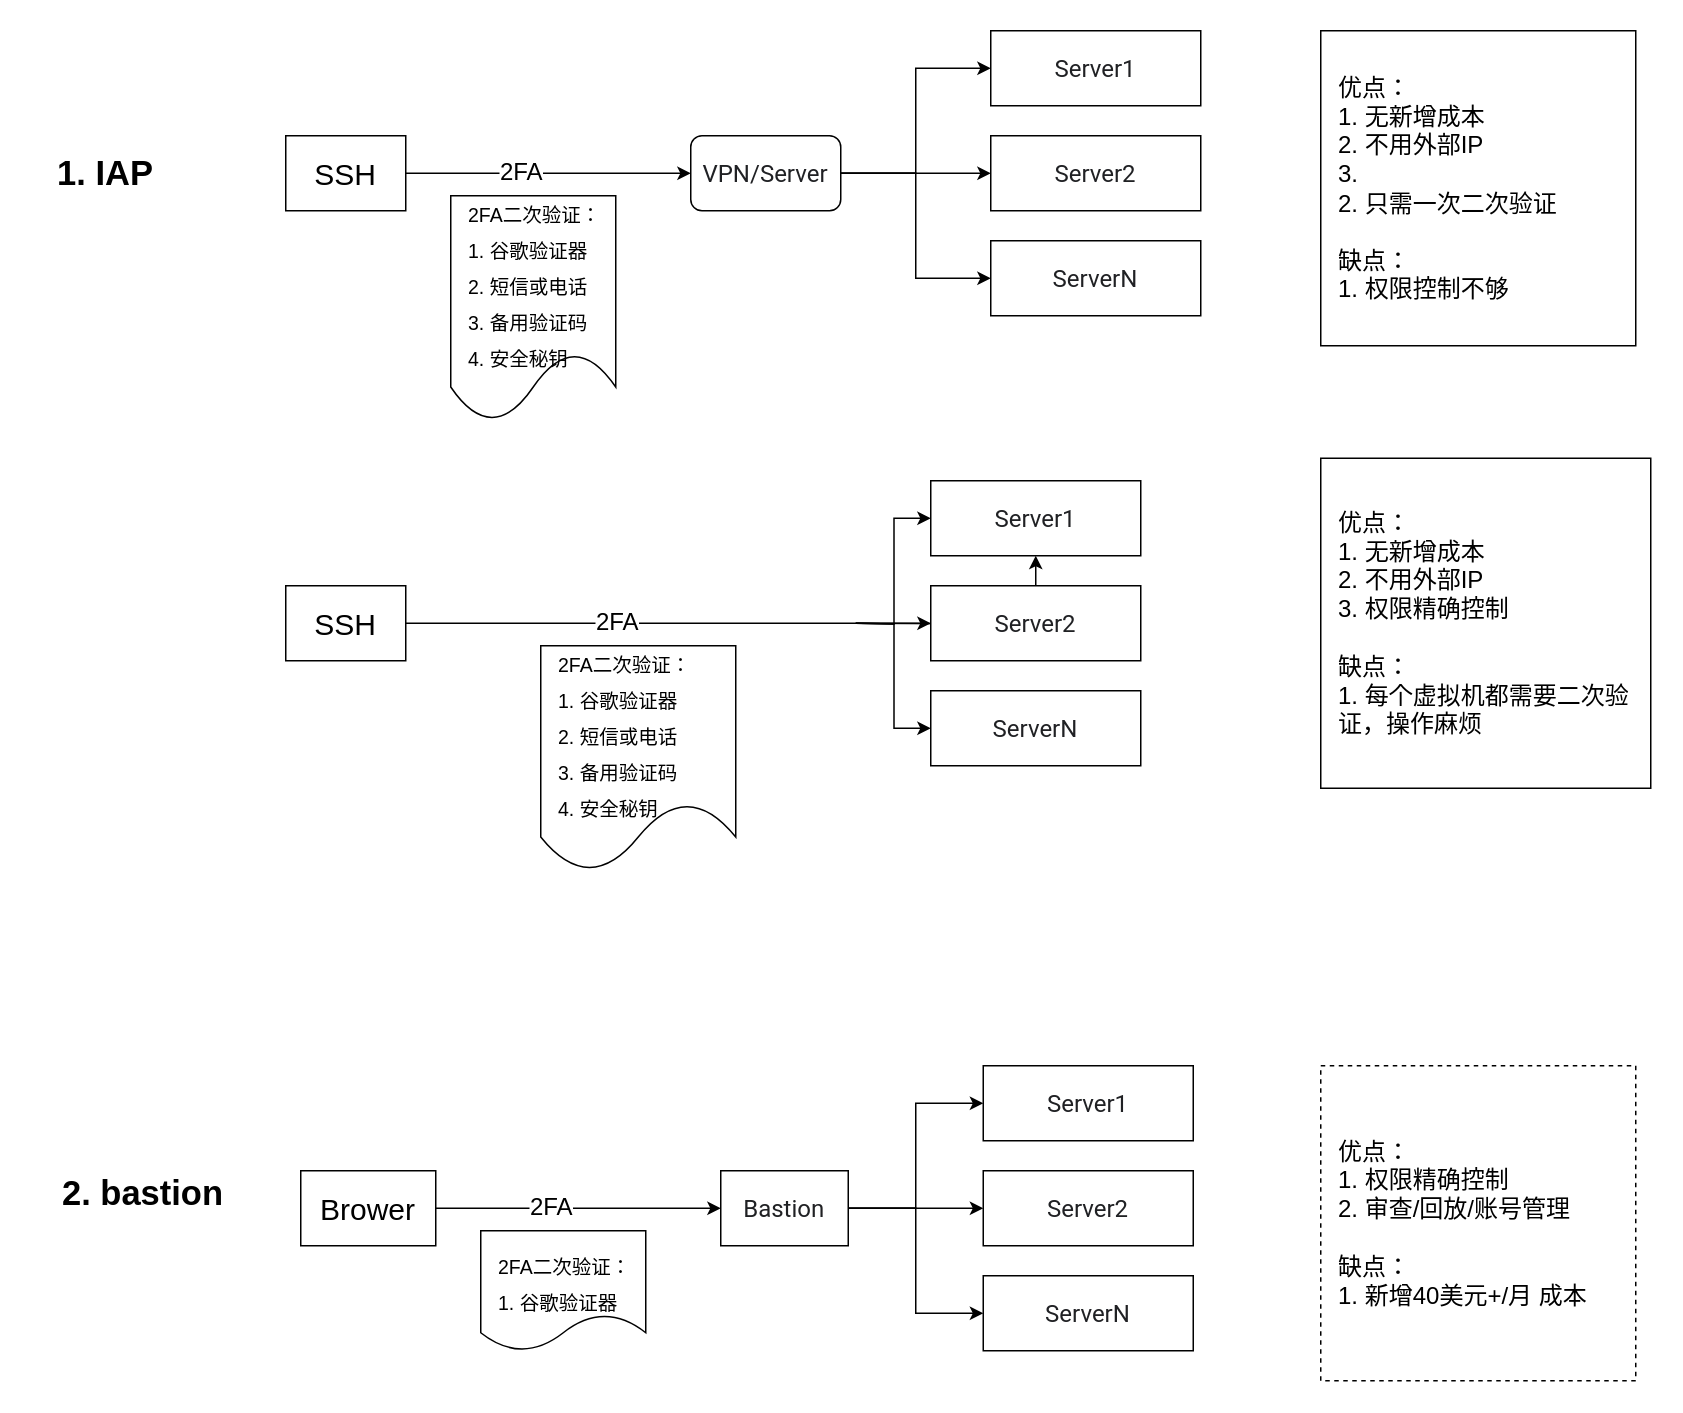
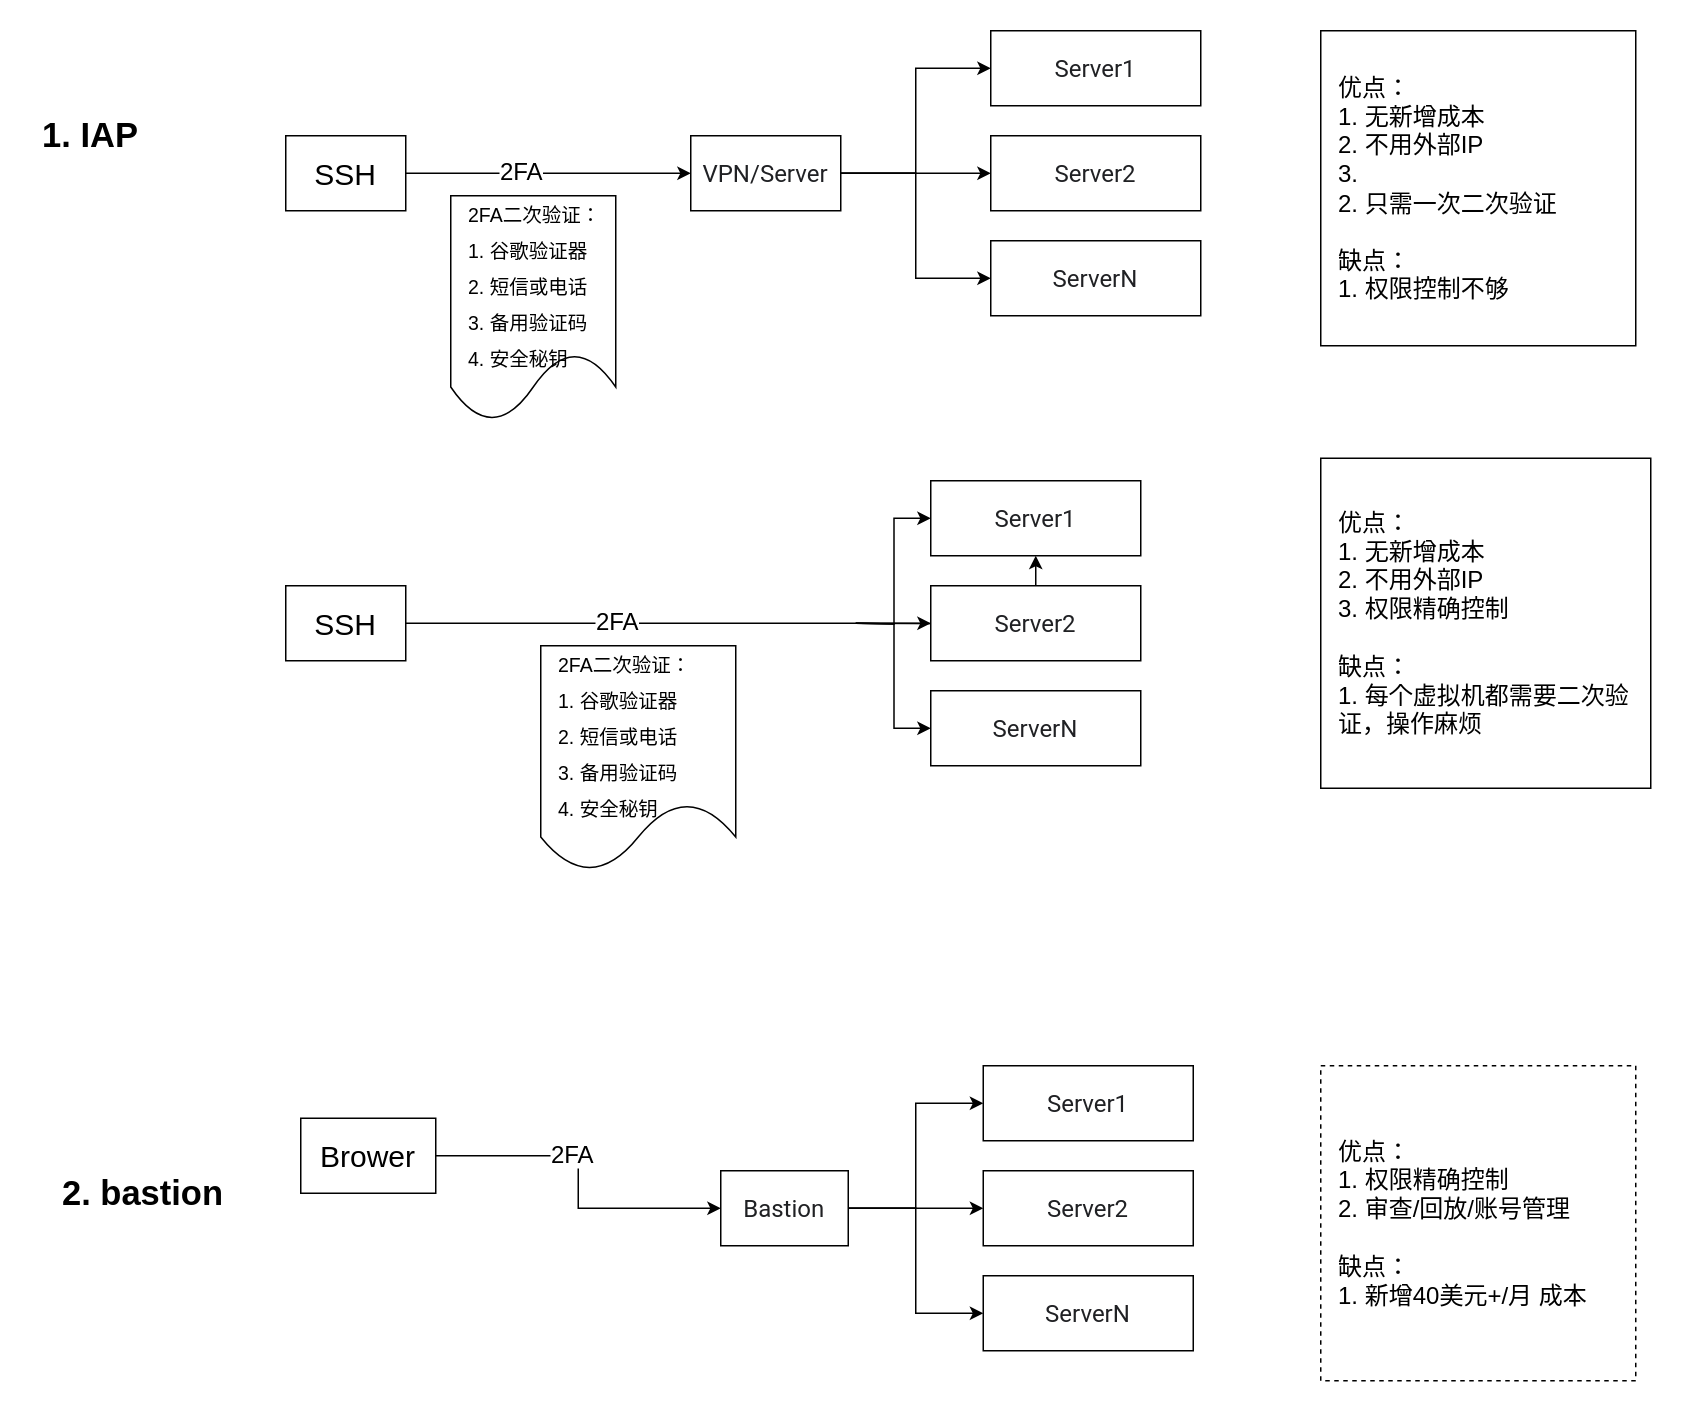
- <mxCell id="2" value="1. IAP" style="text;html=1;strokeColor=none;fillColor=none;align=center;verticalAlign=middle;whiteSpace=wrap;rounded=0;fontStyle=1;fontSize=23;" vertex="1" parent="1"><mxGeometry x="20" y="100" width="100" height="30" as="geometry" /></mxCell>
+ <mxCell id="2" value="1. IAP" style="text;html=1;strokeColor=none;fillColor=none;align=center;verticalAlign=middle;whiteSpace=wrap;rounded=0;fontStyle=1;fontSize=23;" vertex="1" parent="1"><mxGeometry x="10" y="75" width="100" height="30" as="geometry" /></mxCell>
- <mxCell id="9" value="&lt;span style=&quot;color: rgb(32 , 33 , 36) ; font-family: &amp;#34;roboto&amp;#34; , &amp;#34;noto sans&amp;#34; , &amp;#34;noto sans jp&amp;#34; , &amp;#34;noto sans kr&amp;#34; , &amp;#34;noto naskh arabic&amp;#34; , &amp;#34;noto sans thai&amp;#34; , &amp;#34;noto sans hebrew&amp;#34; , &amp;#34;noto sans bengali&amp;#34; , sans-serif ; font-size: 16px ; text-align: left ; background-color: rgb(255 , 255 , 255)&quot;&gt;VPN/Server&lt;/span&gt;" style="whiteSpace=wrap;html=1;rounded=1;" vertex="1" parent="1"><mxGeometry x="460" y="90" width="100" height="50" as="geometry" /></mxCell>
+ <mxCell id="9" value="&lt;span style=&quot;color: rgb(32 , 33 , 36) ; font-family: &amp;#34;roboto&amp;#34; , &amp;#34;noto sans&amp;#34; , &amp;#34;noto sans jp&amp;#34; , &amp;#34;noto sans kr&amp;#34; , &amp;#34;noto naskh arabic&amp;#34; , &amp;#34;noto sans thai&amp;#34; , &amp;#34;noto sans hebrew&amp;#34; , &amp;#34;noto sans bengali&amp;#34; , sans-serif ; font-size: 16px ; text-align: left ; background-color: rgb(255 , 255 , 255)&quot;&gt;VPN/Server&lt;/span&gt;" style="rounded=0;whiteSpace=wrap;html=1;" vertex="1" parent="1"><mxGeometry x="460" y="90" width="100" height="50" as="geometry" /></mxCell>
- <mxCell id="27" value="Brower" style="rounded=0;whiteSpace=wrap;html=1;fontSize=20;fontStyle=0" vertex="1" parent="1"><mxGeometry x="200" y="780" width="90" height="50" as="geometry" /></mxCell>
+ <mxCell id="27" value="Brower" style="rounded=0;whiteSpace=wrap;html=1;fontSize=20;fontStyle=0" vertex="1" parent="1"><mxGeometry x="200" y="745" width="90" height="50" as="geometry" /></mxCell>
- <mxCell id="38" value="&lt;font style=&quot;font-size: 13px&quot;&gt;2FA二次验证：&lt;br&gt;&lt;font style=&quot;font-size: 13px&quot;&gt;1. 谷歌验证器&lt;br&gt;&lt;/font&gt;&lt;/font&gt;" style="shape=document;whiteSpace=wrap;html=1;boundedLbl=1;fontSize=20;align=left;spacingLeft=10;spacingTop=10;" vertex="1" parent="1"><mxGeometry x="320" y="820" width="110" height="80" as="geometry" /></mxCell>
